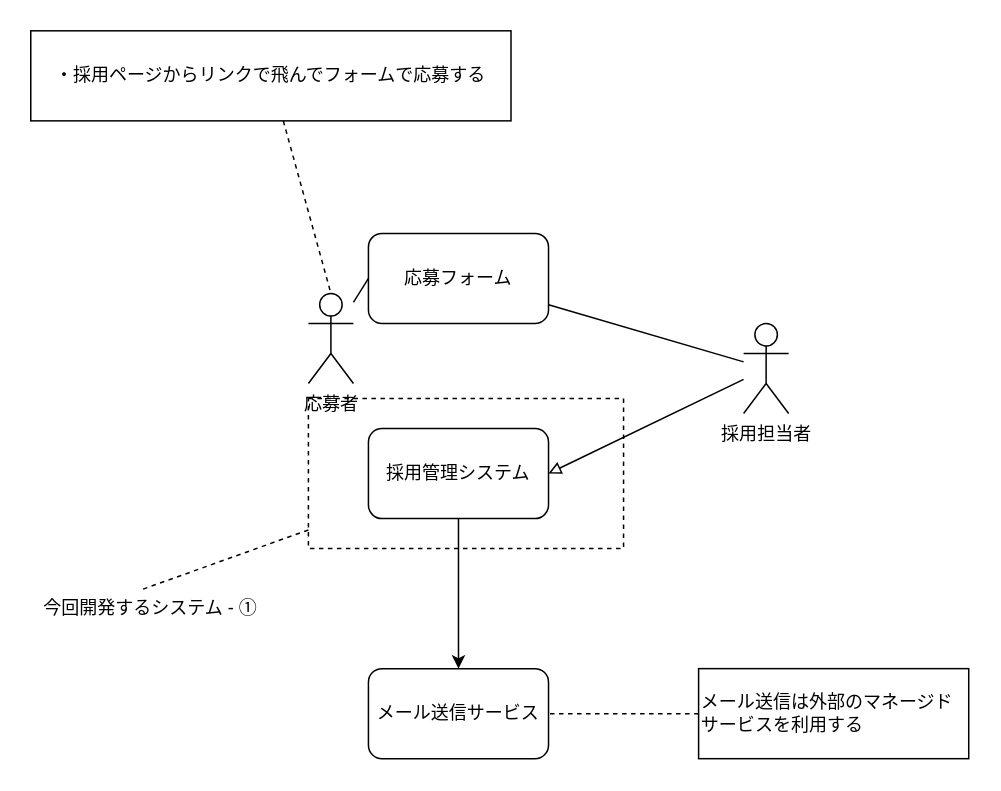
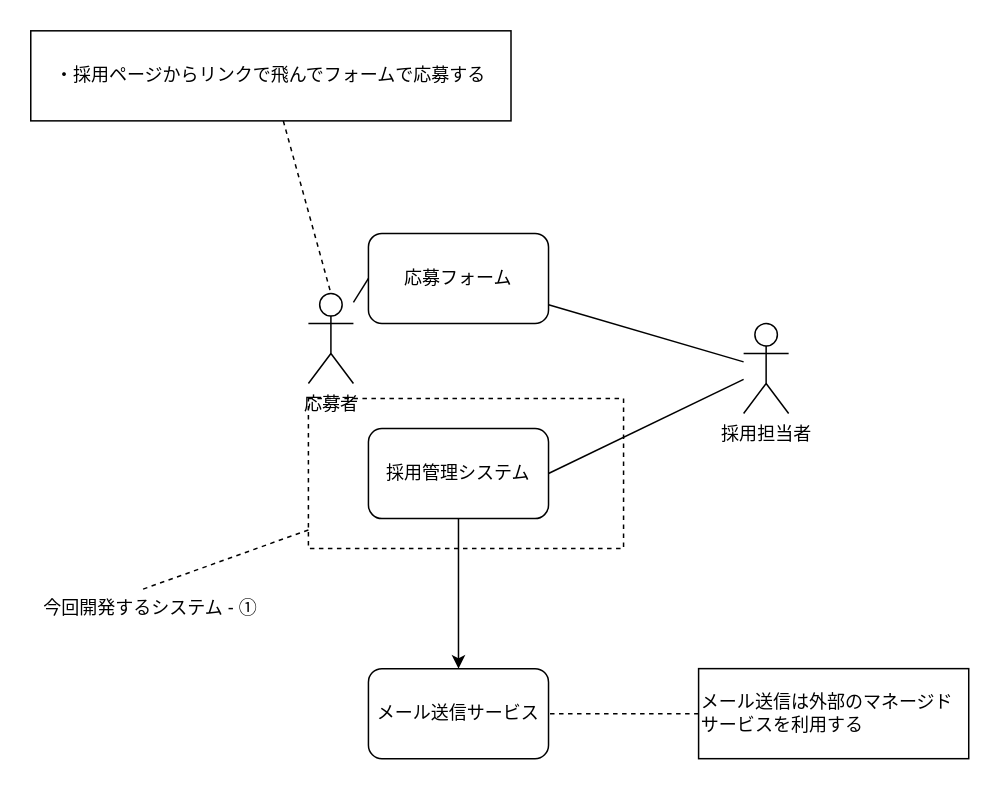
- <mxCell id="6" style="edgeStyle=none;rounded=0;orthogonalLoop=1;jettySize=auto;html=1;entryX=1;entryY=0.5;entryDx=0;entryDy=0;endArrow=block;endFill=0;" parent="1" source="7" target="11" edge="1"><mxGeometry relative="1" as="geometry" /></mxCell>
+ <mxCell id="6" style="edgeStyle=none;rounded=0;orthogonalLoop=1;jettySize=auto;html=1;entryX=1;entryY=0.5;entryDx=0;entryDy=0;endArrow=none;endFill=0;" parent="1" source="7" target="11" edge="1"><mxGeometry relative="1" as="geometry" /></mxCell>
